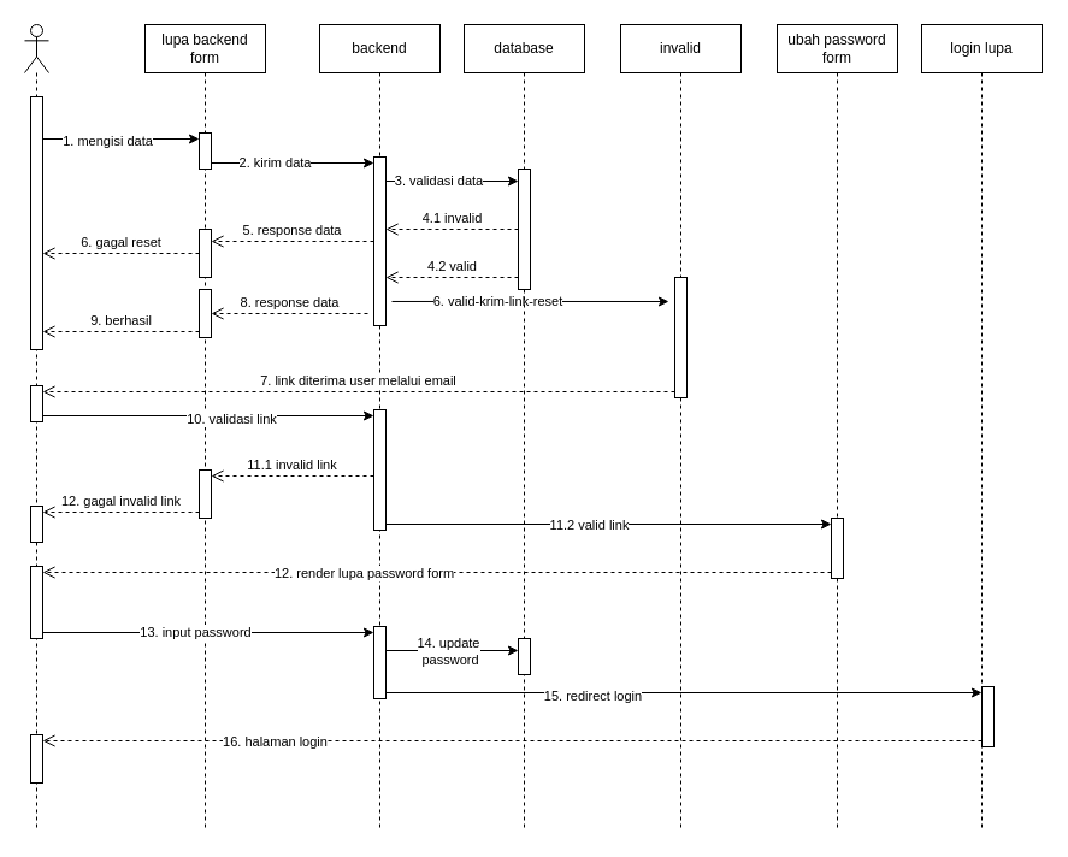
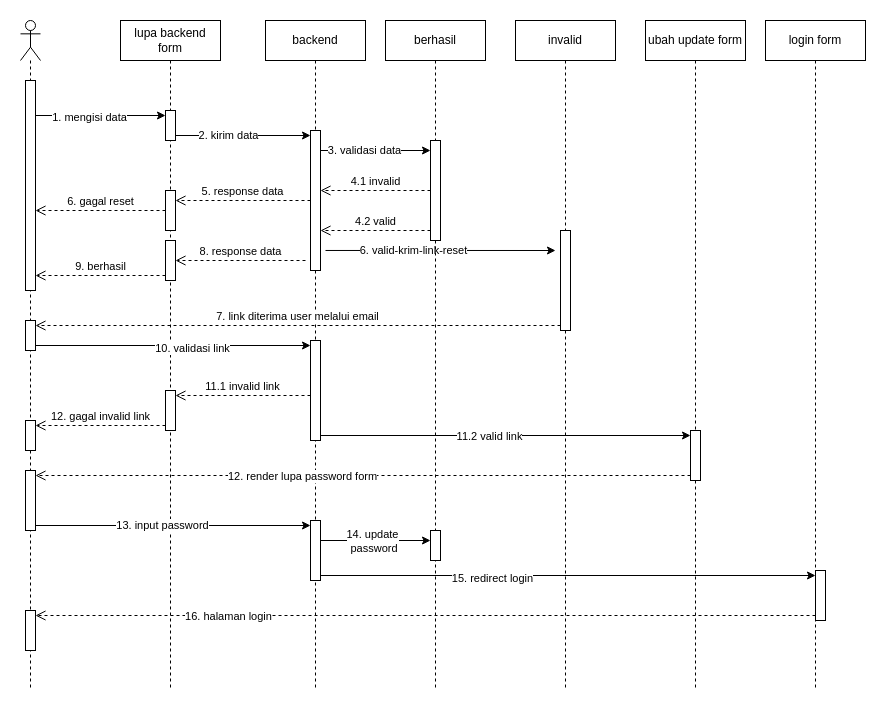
- <mxCell id="48" value="database" style="shape=umlLifeline;perimeter=lifelinePerimeter;whiteSpace=wrap;html=1;container=1;dropTarget=0;collapsible=0;recursiveResize=0;outlineConnect=0;portConstraint=eastwest;newEdgeStyle={&quot;curved&quot;:0,&quot;rounded&quot;:0};" vertex="1" parent="1"><mxGeometry x="385" y="20" width="100" height="670" as="geometry" /></mxCell>
+ <mxCell id="48" value="berhasil" style="shape=umlLifeline;perimeter=lifelinePerimeter;whiteSpace=wrap;html=1;container=1;dropTarget=0;collapsible=0;recursiveResize=0;outlineConnect=0;portConstraint=eastwest;newEdgeStyle={&quot;curved&quot;:0,&quot;rounded&quot;:0};" vertex="1" parent="1"><mxGeometry x="385" y="20" width="100" height="670" as="geometry" /></mxCell>
- <mxCell id="28" value="ubah password form" style="shape=umlLifeline;perimeter=lifelinePerimeter;whiteSpace=wrap;html=1;container=1;dropTarget=0;collapsible=0;recursiveResize=0;outlineConnect=0;portConstraint=eastwest;newEdgeStyle={&quot;curved&quot;:0,&quot;rounded&quot;:0};" parent="1" vertex="1"><mxGeometry x="645" y="20" width="100" height="670" as="geometry" /></mxCell>
+ <mxCell id="28" value="ubah update form" style="shape=umlLifeline;perimeter=lifelinePerimeter;whiteSpace=wrap;html=1;container=1;dropTarget=0;collapsible=0;recursiveResize=0;outlineConnect=0;portConstraint=eastwest;newEdgeStyle={&quot;curved&quot;:0,&quot;rounded&quot;:0};" parent="1" vertex="1"><mxGeometry x="645" y="20" width="100" height="670" as="geometry" /></mxCell>
- <mxCell id="44" value="login lupa" style="shape=umlLifeline;perimeter=lifelinePerimeter;whiteSpace=wrap;html=1;container=1;dropTarget=0;collapsible=0;recursiveResize=0;outlineConnect=0;portConstraint=eastwest;newEdgeStyle={&quot;curved&quot;:0,&quot;rounded&quot;:0};" parent="1" vertex="1"><mxGeometry x="765" y="20" width="100" height="670" as="geometry" /></mxCell>
+ <mxCell id="44" value="login form" style="shape=umlLifeline;perimeter=lifelinePerimeter;whiteSpace=wrap;html=1;container=1;dropTarget=0;collapsible=0;recursiveResize=0;outlineConnect=0;portConstraint=eastwest;newEdgeStyle={&quot;curved&quot;:0,&quot;rounded&quot;:0};" parent="1" vertex="1"><mxGeometry x="765" y="20" width="100" height="670" as="geometry" /></mxCell>
